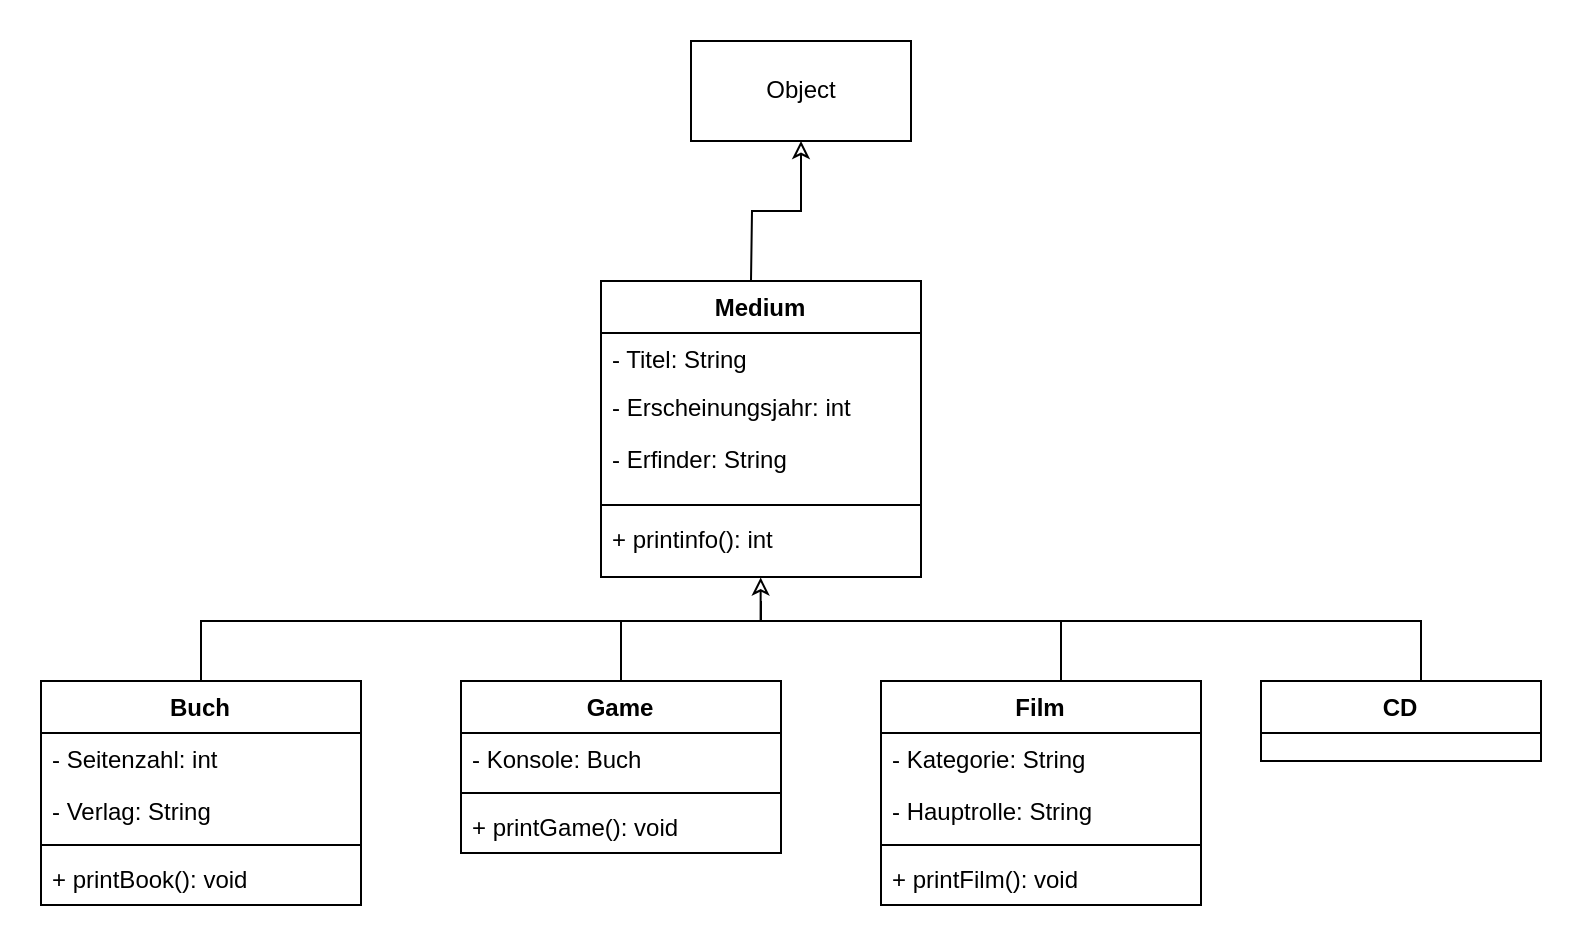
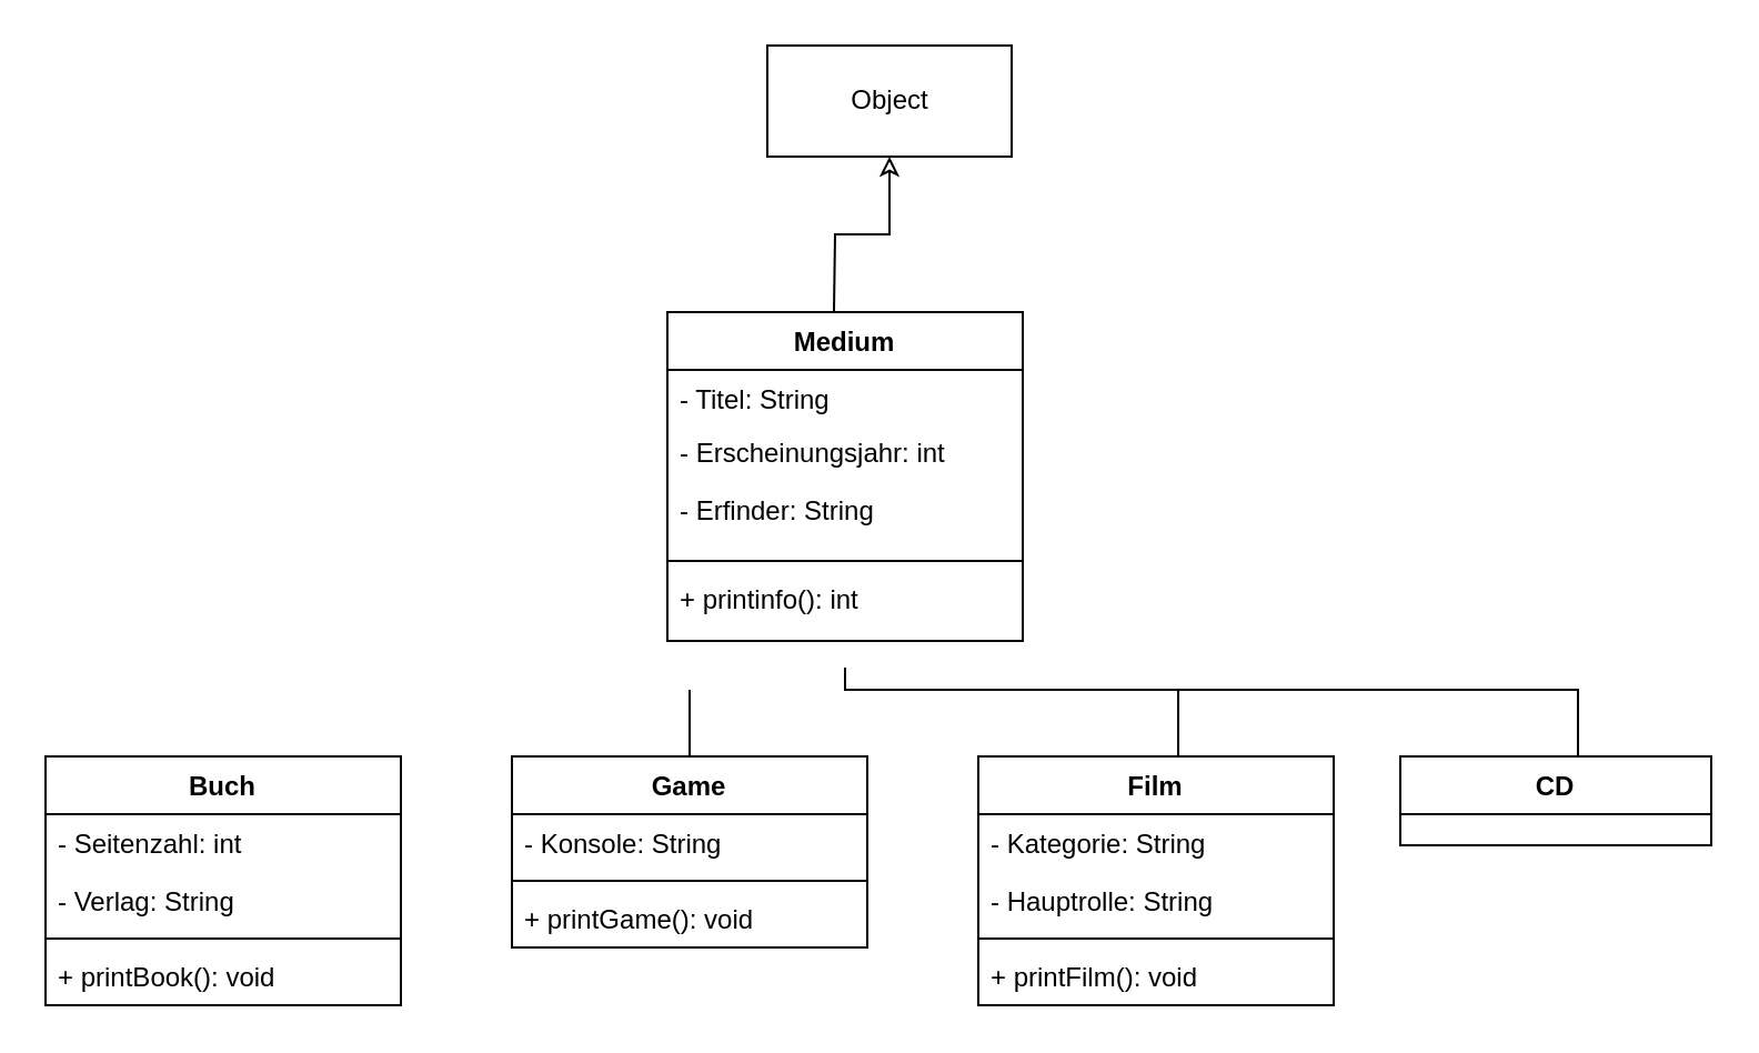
- <mxCell id="10" style="edgeStyle=orthogonalEdgeStyle;rounded=0;orthogonalLoop=1;jettySize=auto;html=1;endArrow=classic;endFill=0;exitX=0.5;exitY=0;exitDx=0;exitDy=0;entryX=0.499;entryY=1.008;entryDx=0;entryDy=0;entryPerimeter=0;" edge="1" parent="1" source="11" target="9"><mxGeometry relative="1" as="geometry"><mxPoint x="380" y="370" as="targetPoint" /><Array as="points"><mxPoint x="100" y="310" /><mxPoint x="380" y="310" /></Array></mxGeometry></mxCell>
- <mxCell id="18" value="- Konsole: Buch" style="text;strokeColor=none;fillColor=none;align=left;verticalAlign=top;spacingLeft=4;spacingRight=4;overflow=hidden;rotatable=0;points=[[0,0.5],[1,0.5]];portConstraint=eastwest;" vertex="1" parent="17"><mxGeometry y="26" width="160" height="26" as="geometry" /></mxCell>
+ <mxCell id="18" value="- Konsole: String" style="text;strokeColor=none;fillColor=none;align=left;verticalAlign=top;spacingLeft=4;spacingRight=4;overflow=hidden;rotatable=0;points=[[0,0.5],[1,0.5]];portConstraint=eastwest;" vertex="1" parent="17"><mxGeometry y="26" width="160" height="26" as="geometry" /></mxCell>
